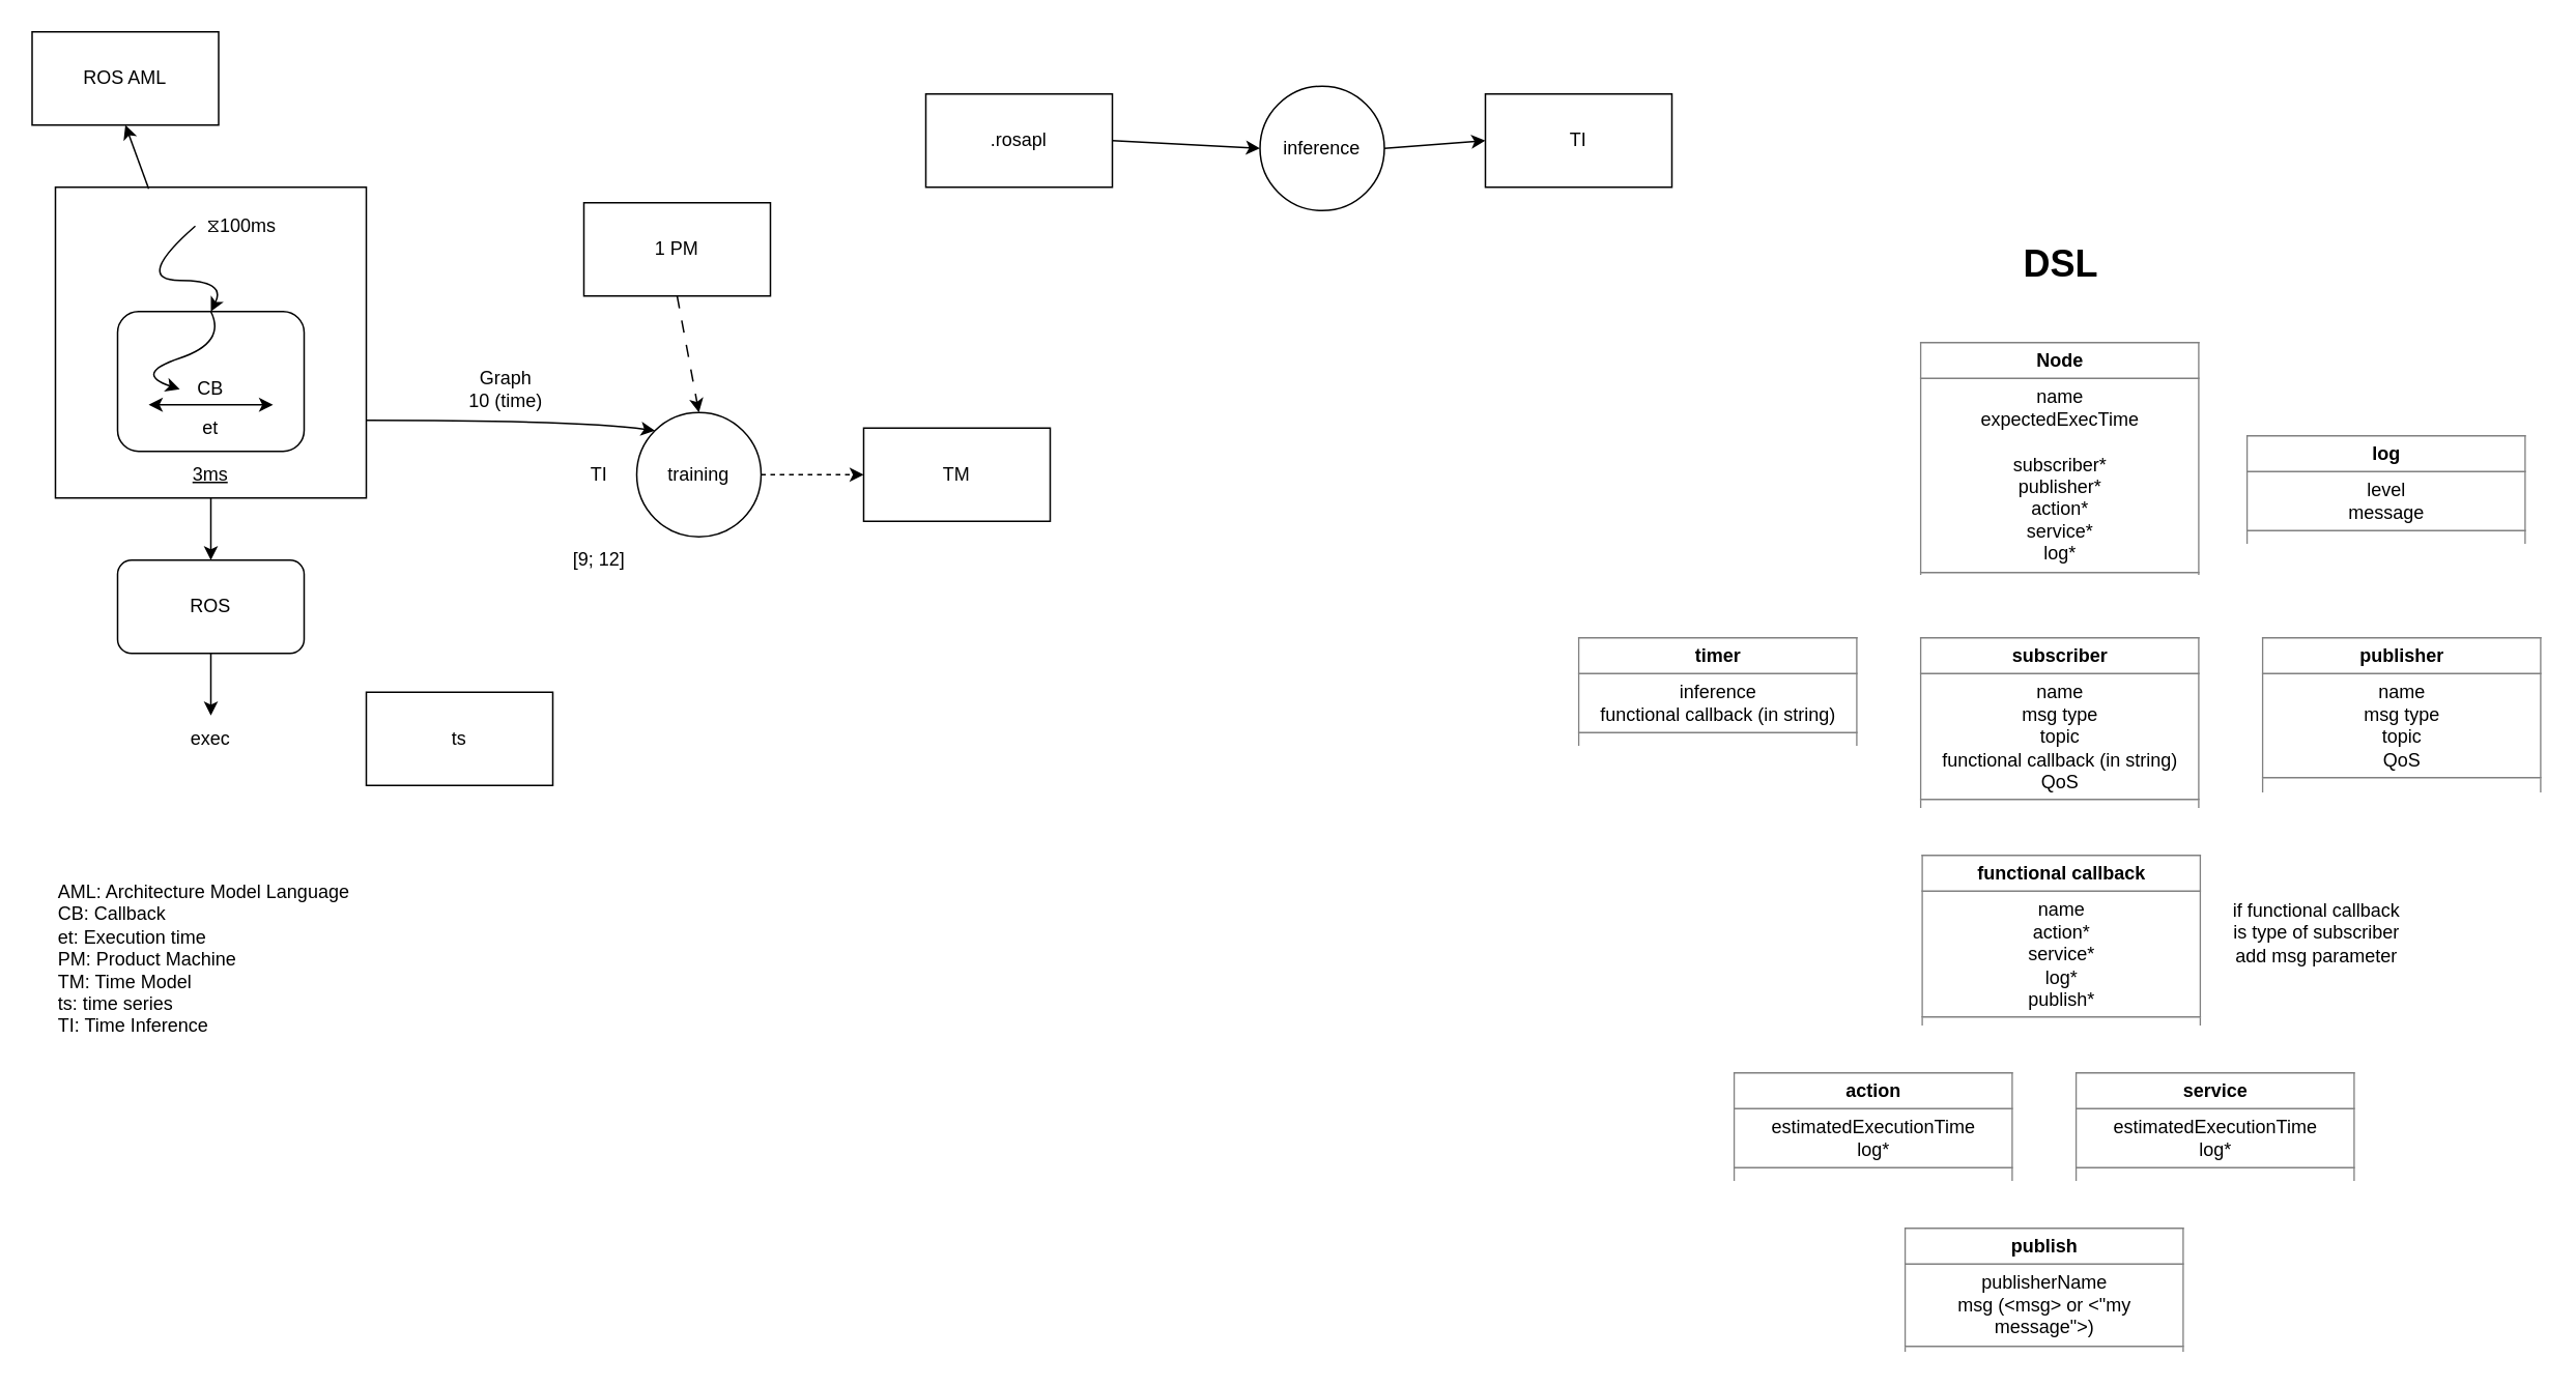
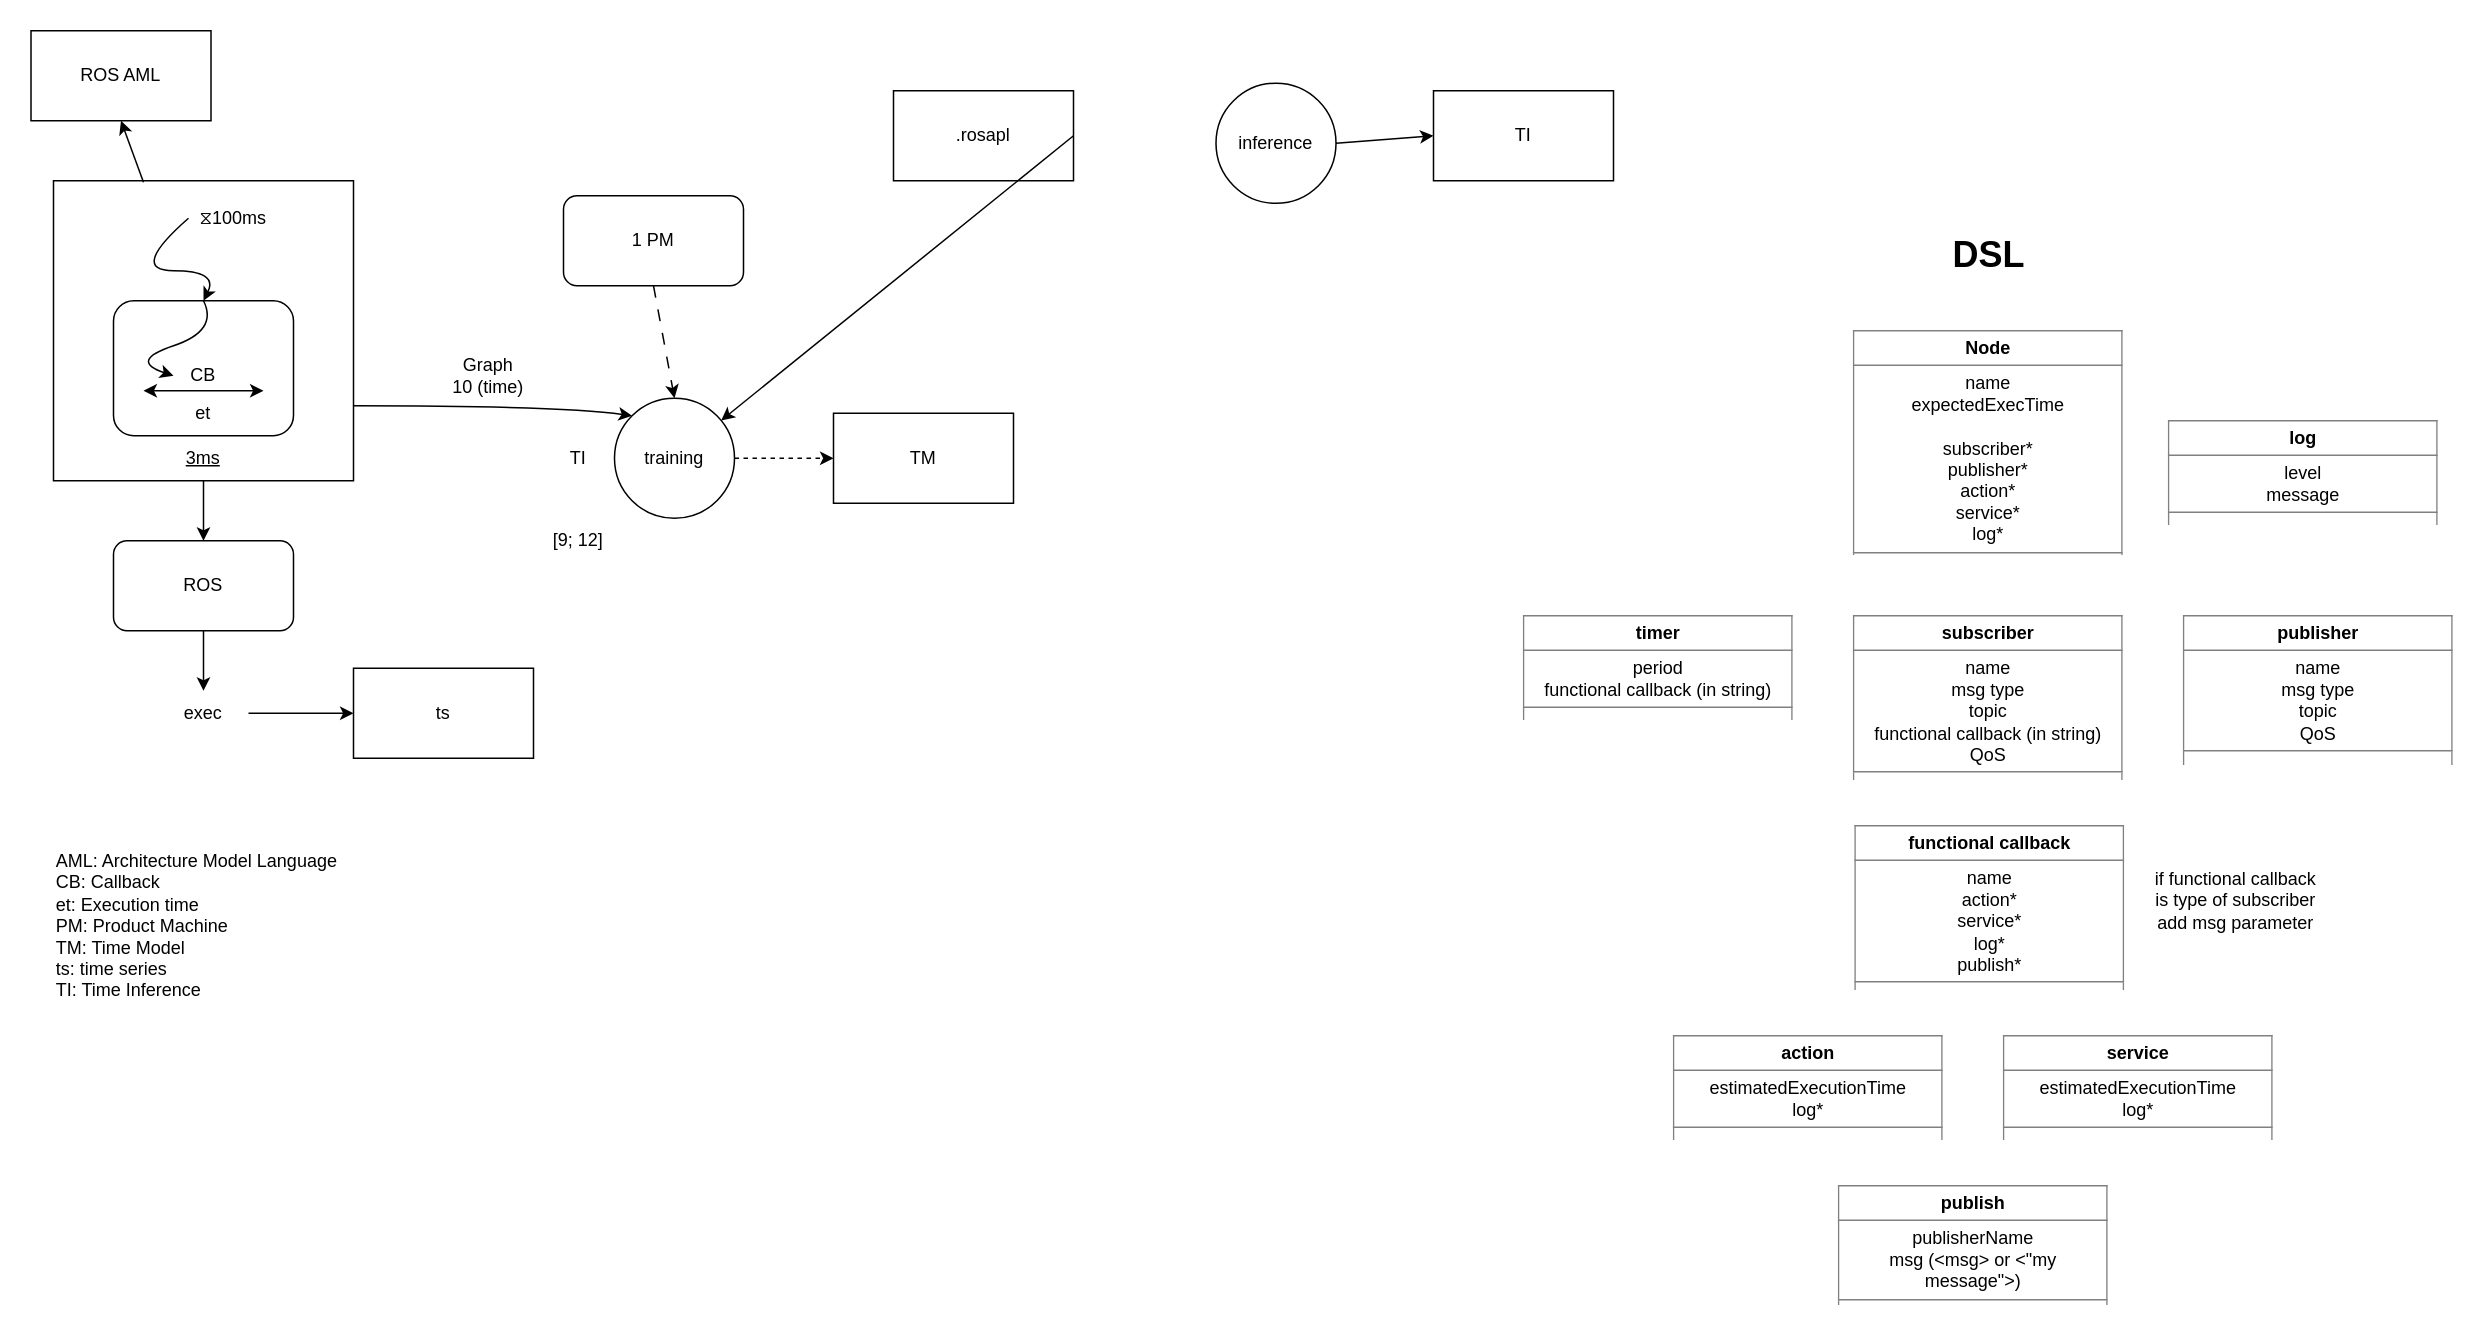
- <mxCell id="32" value="" style="endArrow=classic;html=1;rounded=0;exitX=1;exitY=0.5;exitDx=0;exitDy=0;entryX=0;entryY=0.5;entryDx=0;entryDy=0;" parent="1" source="29" target="30" edge="1"><mxGeometry width="50" height="50" relative="1" as="geometry"><mxPoint x="795" y="210" as="sourcePoint" /><mxPoint x="845" y="160" as="targetPoint" /></mxGeometry></mxCell>
+ <mxCell id="32" value="" style="endArrow=classic;html=1;rounded=0;exitX=1;exitY=0.5;exitDx=0;exitDy=0;" parent="1" source="29" target="19" edge="1"><mxGeometry width="50" height="50" relative="1" as="geometry"><mxPoint x="795" y="210" as="sourcePoint" /><mxPoint x="845" y="160" as="targetPoint" /></mxGeometry></mxCell>
- <mxCell id="23" value="1 PM" style="rounded=0;whiteSpace=wrap;html=1;" parent="1" vertex="1"><mxGeometry x="375" y="130" width="120" height="60" as="geometry" /></mxCell>
+ <mxCell id="23" value="1 PM" style="whiteSpace=wrap;html=1;rounded=1;" parent="1" vertex="1"><mxGeometry x="375" y="130" width="120" height="60" as="geometry" /></mxCell>
- <mxCell id="43" value="&lt;table border=&quot;1&quot; width=&quot;100%&quot; height=&quot;100%&quot; cellpadding=&quot;4&quot; style=&quot;width:100%;height:100%;border-collapse:collapse;&quot;&gt;&lt;tbody&gt;&lt;tr&gt;&lt;th align=&quot;center&quot;&gt;timer&lt;/th&gt;&lt;/tr&gt;&lt;tr&gt;&lt;td align=&quot;center&quot;&gt;inference&lt;br&gt;functional callback (in string)&lt;/td&gt;&lt;/tr&gt;&lt;tr&gt;&lt;td align=&quot;center&quot;&gt;&lt;br&gt;&lt;br&gt;&lt;/td&gt;&lt;/tr&gt;&lt;/tbody&gt;&lt;/table&gt;" style="text;html=1;whiteSpace=wrap;strokeColor=none;fillColor=none;overflow=fill;verticalAlign=top;" vertex="1" parent="1"><mxGeometry x="1015" y="410" width="180" height="70" as="geometry" /></mxCell>
+ <mxCell id="43" value="&lt;table border=&quot;1&quot; width=&quot;100%&quot; height=&quot;100%&quot; cellpadding=&quot;4&quot; style=&quot;width:100%;height:100%;border-collapse:collapse;&quot;&gt;&lt;tbody&gt;&lt;tr&gt;&lt;th align=&quot;center&quot;&gt;timer&lt;/th&gt;&lt;/tr&gt;&lt;tr&gt;&lt;td align=&quot;center&quot;&gt;period&lt;br&gt;functional callback (in string)&lt;/td&gt;&lt;/tr&gt;&lt;tr&gt;&lt;td align=&quot;center&quot;&gt;&lt;br&gt;&lt;br&gt;&lt;/td&gt;&lt;/tr&gt;&lt;/tbody&gt;&lt;/table&gt;" style="text;html=1;whiteSpace=wrap;strokeColor=none;fillColor=none;overflow=fill;verticalAlign=top;" vertex="1" parent="1"><mxGeometry x="1015" y="410" width="180" height="70" as="geometry" /></mxCell>
+ <mxCell id="18" value="" style="endArrow=classic;html=1;rounded=0;exitX=1;exitY=0.5;exitDx=0;exitDy=0;entryX=0;entryY=0.5;entryDx=0;entryDy=0;" parent="1" source="15" target="17" edge="1"><mxGeometry width="50" height="50" relative="1" as="geometry"><mxPoint x="185" y="590" as="sourcePoint" /><mxPoint x="235" y="540" as="targetPoint" /></mxGeometry></mxCell>
